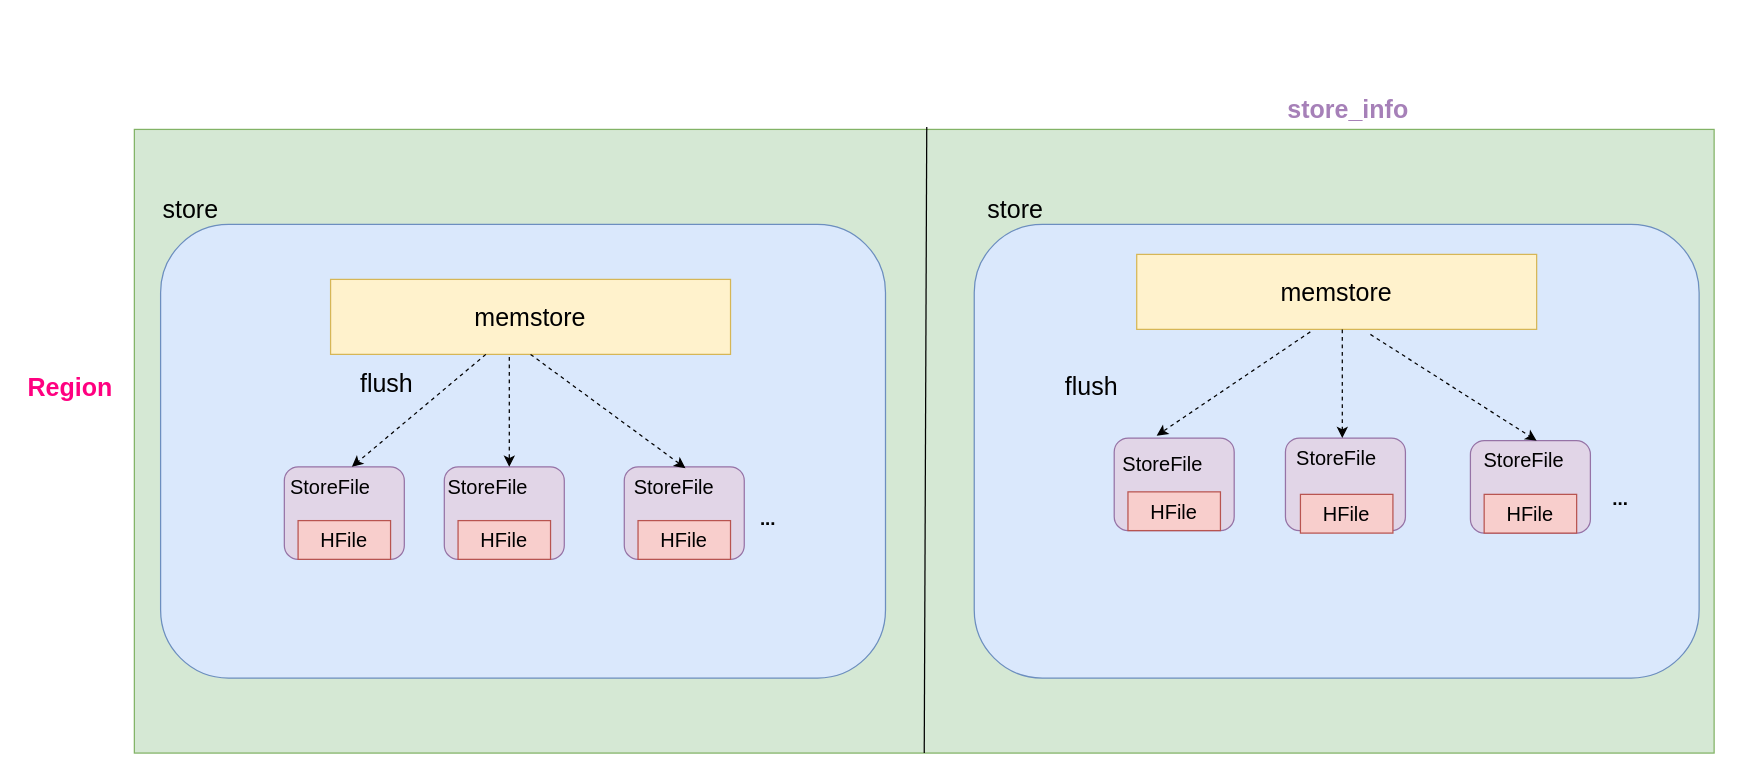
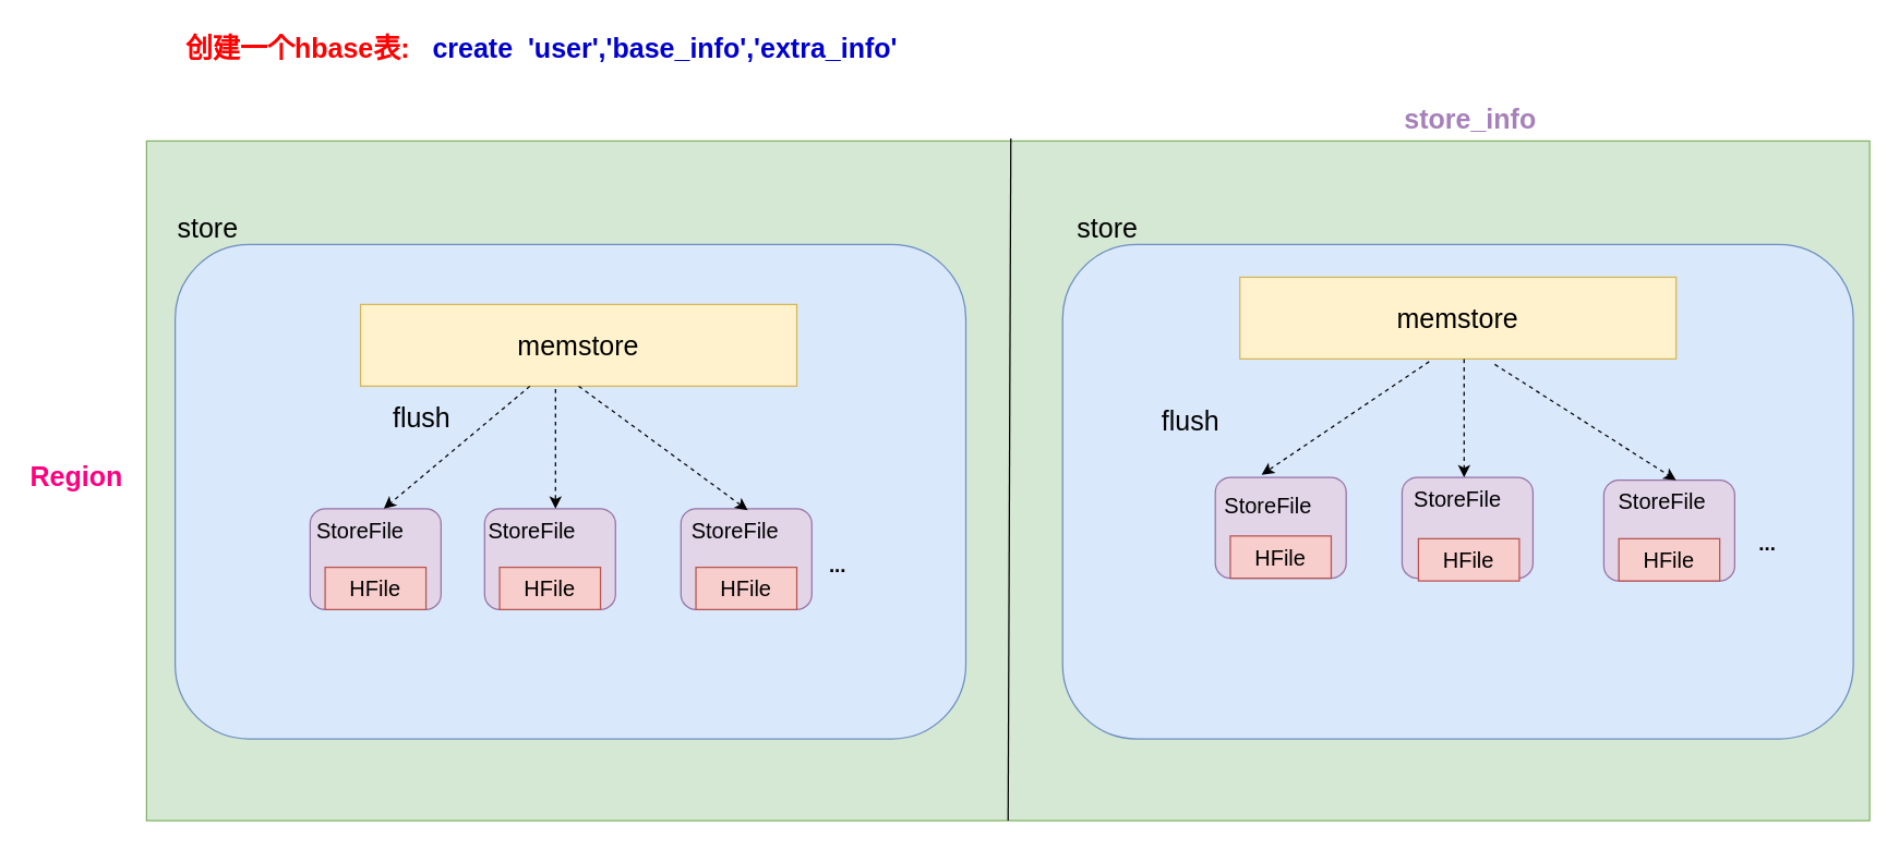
+ <mxCell id="31" value="&lt;font style=&quot;font-size: 20px&quot;&gt;&lt;b&gt;&lt;font color=&quot;#ff0000&quot;&gt;创建一个hbase表:&lt;/font&gt;&amp;nbsp; &lt;font color=&quot;#0000cc&quot;&gt;&amp;nbsp;create&amp;nbsp; 'user','base_info','extra_info'&lt;br&gt;&lt;/font&gt;&lt;/b&gt;&lt;br&gt;&lt;/font&gt;" style="text;html=1;resizable=0;points=[];autosize=1;align=left;verticalAlign=top;spacingTop=-4;" parent="1" vertex="1"><mxGeometry x="134" y="20" width="532" height="34" as="geometry" /></mxCell>
- <mxCell id="36" value="&lt;font style=&quot;font-size: 20px&quot; color=&quot;#ff0080&quot;&gt;&lt;b&gt;Region&lt;/b&gt;&lt;/font&gt;" style="text;html=1;resizable=0;points=[];autosize=1;align=left;verticalAlign=top;spacingTop=-4;" parent="1" vertex="1"><mxGeometry x="20" y="295" width="78" height="17" as="geometry" /></mxCell>
+ <mxCell id="36" value="&lt;font style=&quot;font-size: 20px&quot; color=&quot;#ff0080&quot;&gt;&lt;b&gt;Region&lt;/b&gt;&lt;/font&gt;" style="text;html=1;resizable=0;points=[];autosize=1;align=left;verticalAlign=top;spacingTop=-4;" parent="1" vertex="1"><mxGeometry x="20" y="335" width="78" height="17" as="geometry" /></mxCell>
